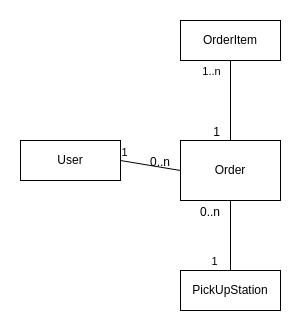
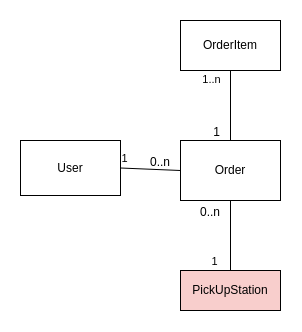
- <mxCell id="4" value="OrderItem" style="whiteSpace=wrap;html=1;align=center;" vertex="1" parent="1"><mxGeometry x="180" y="20" width="100" height="40" as="geometry" /></mxCell>
+ <mxCell id="4" value="OrderItem" style="whiteSpace=wrap;html=1;align=center;" vertex="1" parent="1"><mxGeometry x="180" y="20" width="100" height="50" as="geometry" /></mxCell>
- <mxCell id="3" value="User" style="whiteSpace=wrap;html=1;align=center;" vertex="1" parent="1"><mxGeometry x="20" y="140" width="100" height="40" as="geometry" /></mxCell>
+ <mxCell id="3" value="User" style="whiteSpace=wrap;html=1;align=center;" vertex="1" parent="1"><mxGeometry x="20" y="140" width="100" height="55" as="geometry" /></mxCell>
- <mxCell id="5" value="PickUpStation" style="whiteSpace=wrap;html=1;align=center;" vertex="1" parent="1"><mxGeometry x="180" y="270" width="100" height="40" as="geometry" /></mxCell>
+ <mxCell id="5" value="PickUpStation" style="whiteSpace=wrap;html=1;align=center;fillColor=#f8cecc;" vertex="1" parent="1"><mxGeometry x="180" y="270" width="100" height="40" as="geometry" /></mxCell>
